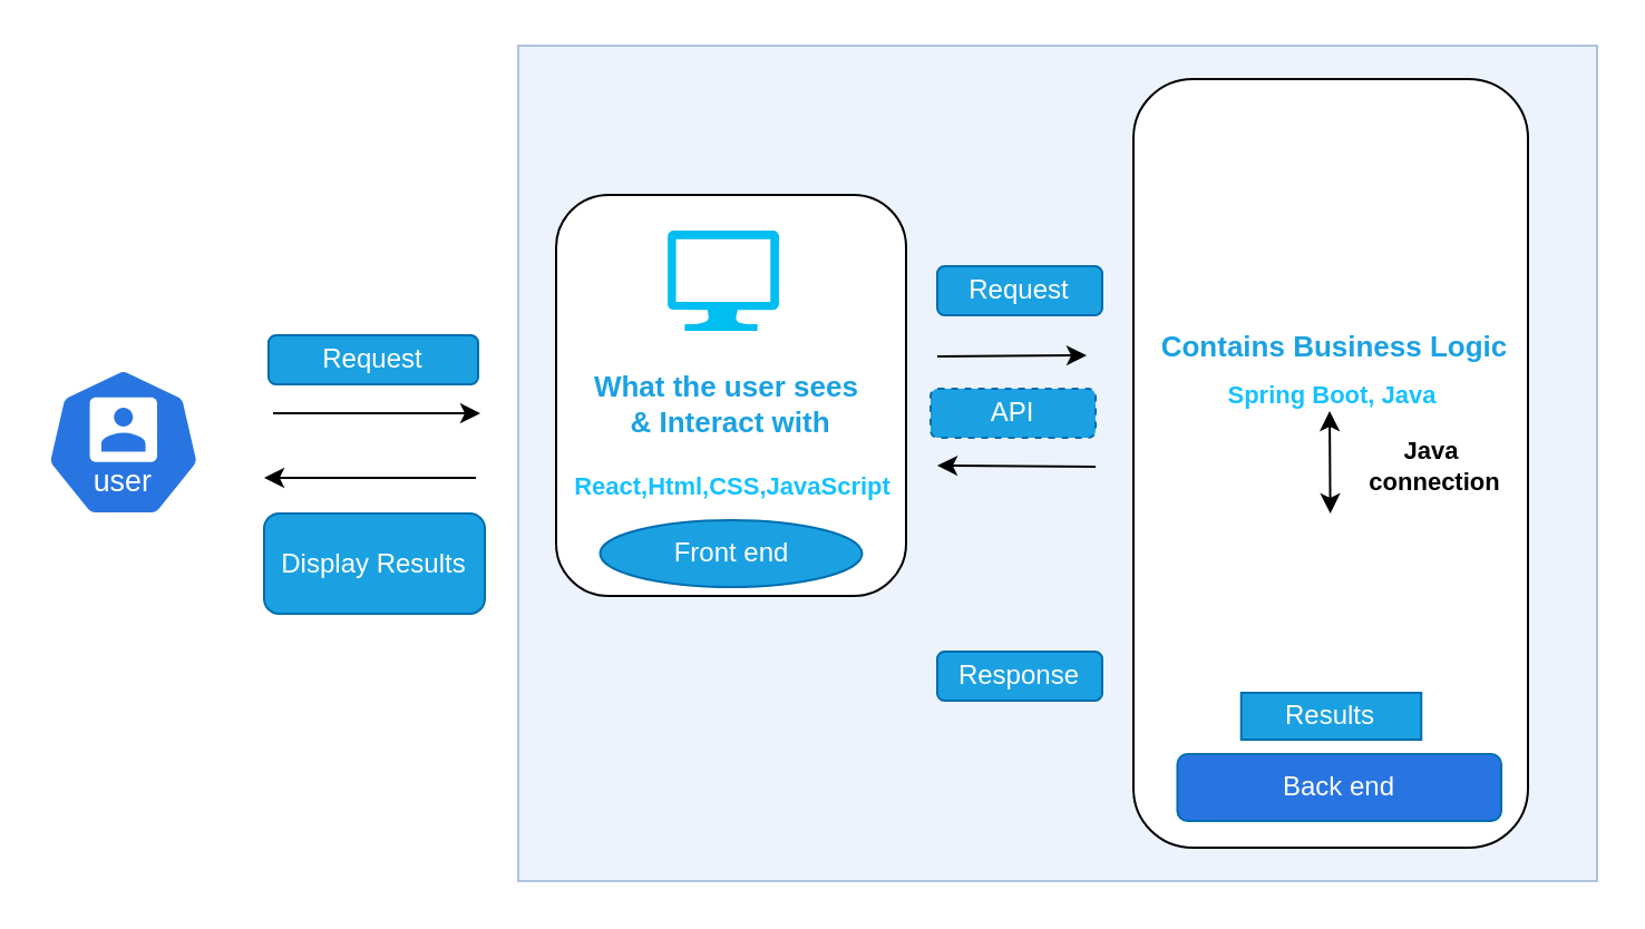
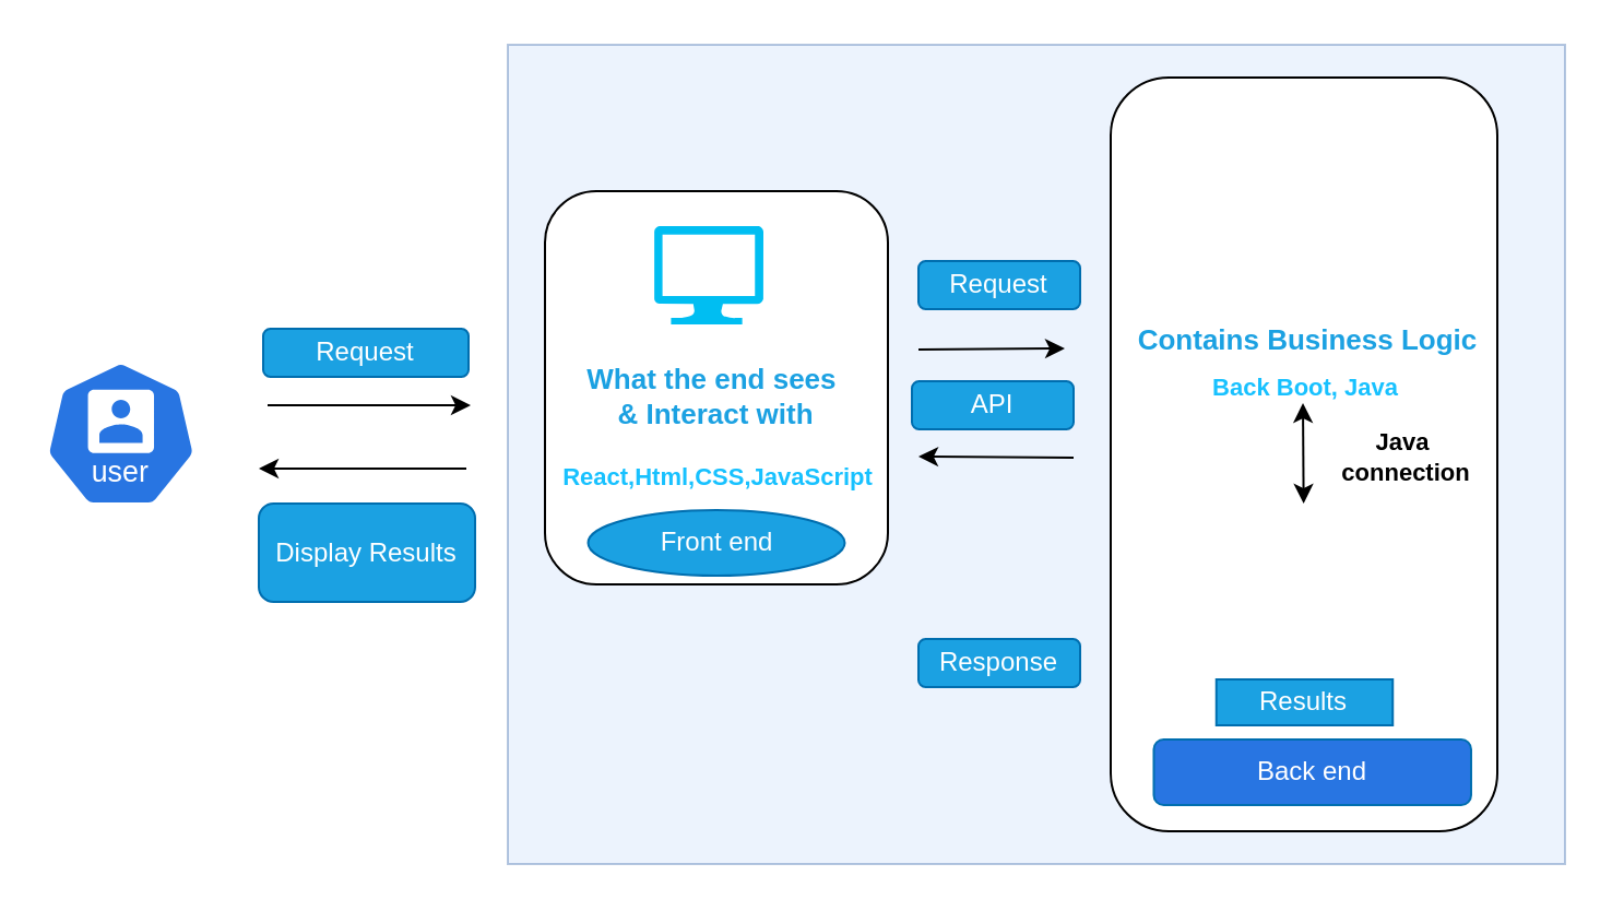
- <mxCell id="13" value="Spring Boot, Java" style="text;html=1;align=center;verticalAlign=middle;resizable=0;points=[];autosize=1;strokeColor=none;fillColor=none;fontColor=#17C1FF;fontStyle=1;fontSize=11;" vertex="1" parent="1"><mxGeometry x="544" y="164.5" width="105" height="25" as="geometry" /></mxCell>
+ <mxCell id="13" value="Back Boot, Java" style="text;html=1;align=center;verticalAlign=middle;resizable=0;points=[];autosize=1;strokeColor=none;fillColor=none;fontColor=#17C1FF;fontStyle=1;fontSize=11;" vertex="1" parent="1"><mxGeometry x="544" y="164.5" width="105" height="25" as="geometry" /></mxCell>
- <mxCell id="7" value="&lt;blockquote style=&quot;margin: 0px 0px 0px 40px; border: none; padding: 0px; font-size: 13px;&quot;&gt;What the user sees&lt;span style=&quot;background-color: initial; font-size: 13px;&quot;&gt;&amp;nbsp;&lt;/span&gt;&lt;/blockquote&gt;&lt;blockquote style=&quot;margin: 0px 0px 0px 40px; border: none; padding: 0px; font-size: 13px;&quot;&gt;&lt;span style=&quot;background-color: initial; font-size: 13px;&quot;&gt;&amp;amp;&amp;nbsp;&lt;/span&gt;&lt;span style=&quot;background-color: initial; font-size: 13px;&quot;&gt;Interact with&lt;/span&gt;&lt;/blockquote&gt;" style="text;html=1;align=center;verticalAlign=middle;resizable=0;points=[];autosize=1;strokeColor=none;fillColor=none;fontColor=#1ba1e2;labelBackgroundColor=none;fontStyle=1;fontSize=13;" vertex="1" parent="1"><mxGeometry x="220" y="159" width="174" height="43" as="geometry" /></mxCell>
+ <mxCell id="7" value="&lt;blockquote style=&quot;margin: 0px 0px 0px 40px; border: none; padding: 0px; font-size: 13px;&quot;&gt;What the end sees&lt;span style=&quot;background-color: initial; font-size: 13px;&quot;&gt;&amp;nbsp;&lt;/span&gt;&lt;/blockquote&gt;&lt;blockquote style=&quot;margin: 0px 0px 0px 40px; border: none; padding: 0px; font-size: 13px;&quot;&gt;&lt;span style=&quot;background-color: initial; font-size: 13px;&quot;&gt;&amp;amp;&amp;nbsp;&lt;/span&gt;&lt;span style=&quot;background-color: initial; font-size: 13px;&quot;&gt;Interact with&lt;/span&gt;&lt;/blockquote&gt;" style="text;html=1;align=center;verticalAlign=middle;resizable=0;points=[];autosize=1;strokeColor=none;fillColor=none;fontColor=#1ba1e2;labelBackgroundColor=none;fontStyle=1;fontSize=13;" vertex="1" parent="1"><mxGeometry x="220" y="159" width="174" height="43" as="geometry" /></mxCell>
- <mxCell id="19" value="API" style="whiteSpace=wrap;html=1;rounded=1;fillColor=#1ba1e2;fontColor=#ffffff;strokeColor=#006EAF;dashed=1;" vertex="1" parent="1"><mxGeometry x="417" y="174" width="74" height="22" as="geometry" /></mxCell>
+ <mxCell id="19" value="API" style="whiteSpace=wrap;html=1;rounded=1;fillColor=#1ba1e2;fontColor=#ffffff;strokeColor=#006EAF;" vertex="1" parent="1"><mxGeometry x="417" y="174" width="74" height="22" as="geometry" /></mxCell>
